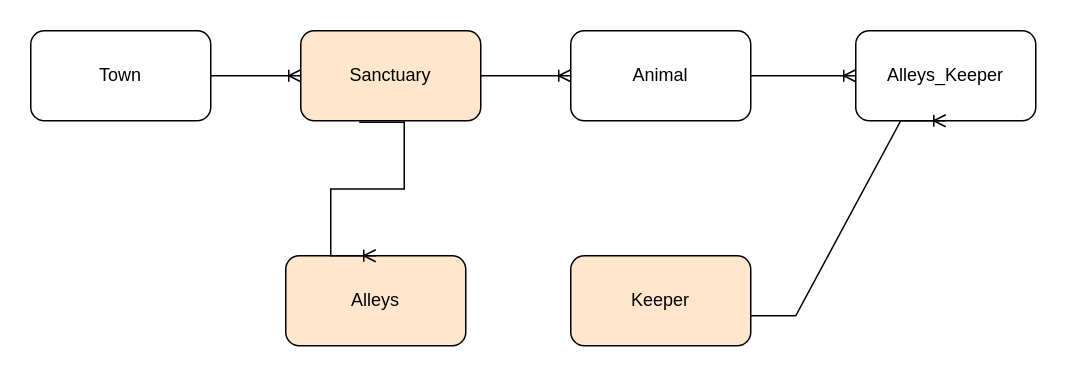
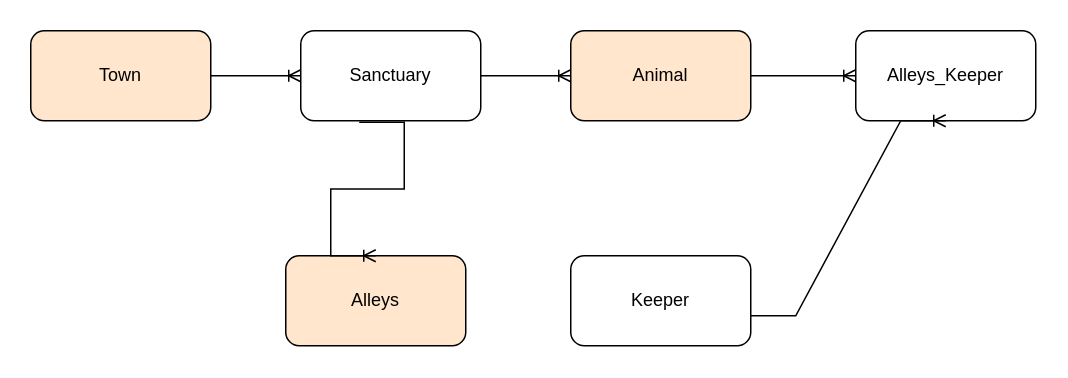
- <mxCell id="2" value="Town" style="rounded=1;whiteSpace=wrap;html=1;" vertex="1" parent="1"><mxGeometry x="20" y="20" width="120" height="60" as="geometry" /></mxCell>
+ <mxCell id="2" value="Town" style="rounded=1;whiteSpace=wrap;html=1;fillColor=#ffe6cc;" vertex="1" parent="1"><mxGeometry x="20" y="20" width="120" height="60" as="geometry" /></mxCell>
- <mxCell id="3" value="Sanctuary" style="rounded=1;whiteSpace=wrap;html=1;fillColor=#ffe6cc;" vertex="1" parent="1"><mxGeometry x="200" y="20" width="120" height="60" as="geometry" /></mxCell>
+ <mxCell id="3" value="Sanctuary" style="rounded=1;whiteSpace=wrap;html=1;" vertex="1" parent="1"><mxGeometry x="200" y="20" width="120" height="60" as="geometry" /></mxCell>
- <mxCell id="4" value="Animal" style="rounded=1;whiteSpace=wrap;html=1;" vertex="1" parent="1"><mxGeometry x="380" y="20" width="120" height="60" as="geometry" /></mxCell>
+ <mxCell id="4" value="Animal" style="rounded=1;whiteSpace=wrap;html=1;fillColor=#ffe6cc;" vertex="1" parent="1"><mxGeometry x="380" y="20" width="120" height="60" as="geometry" /></mxCell>
- <mxCell id="9" value="&lt;div&gt;Keeper&lt;/div&gt;" style="rounded=1;whiteSpace=wrap;html=1;fillColor=#ffe6cc;" vertex="1" parent="1"><mxGeometry x="380" y="170" width="120" height="60" as="geometry" /></mxCell>
+ <mxCell id="9" value="&lt;div&gt;Keeper&lt;/div&gt;" style="rounded=1;whiteSpace=wrap;html=1;" vertex="1" parent="1"><mxGeometry x="380" y="170" width="120" height="60" as="geometry" /></mxCell>
